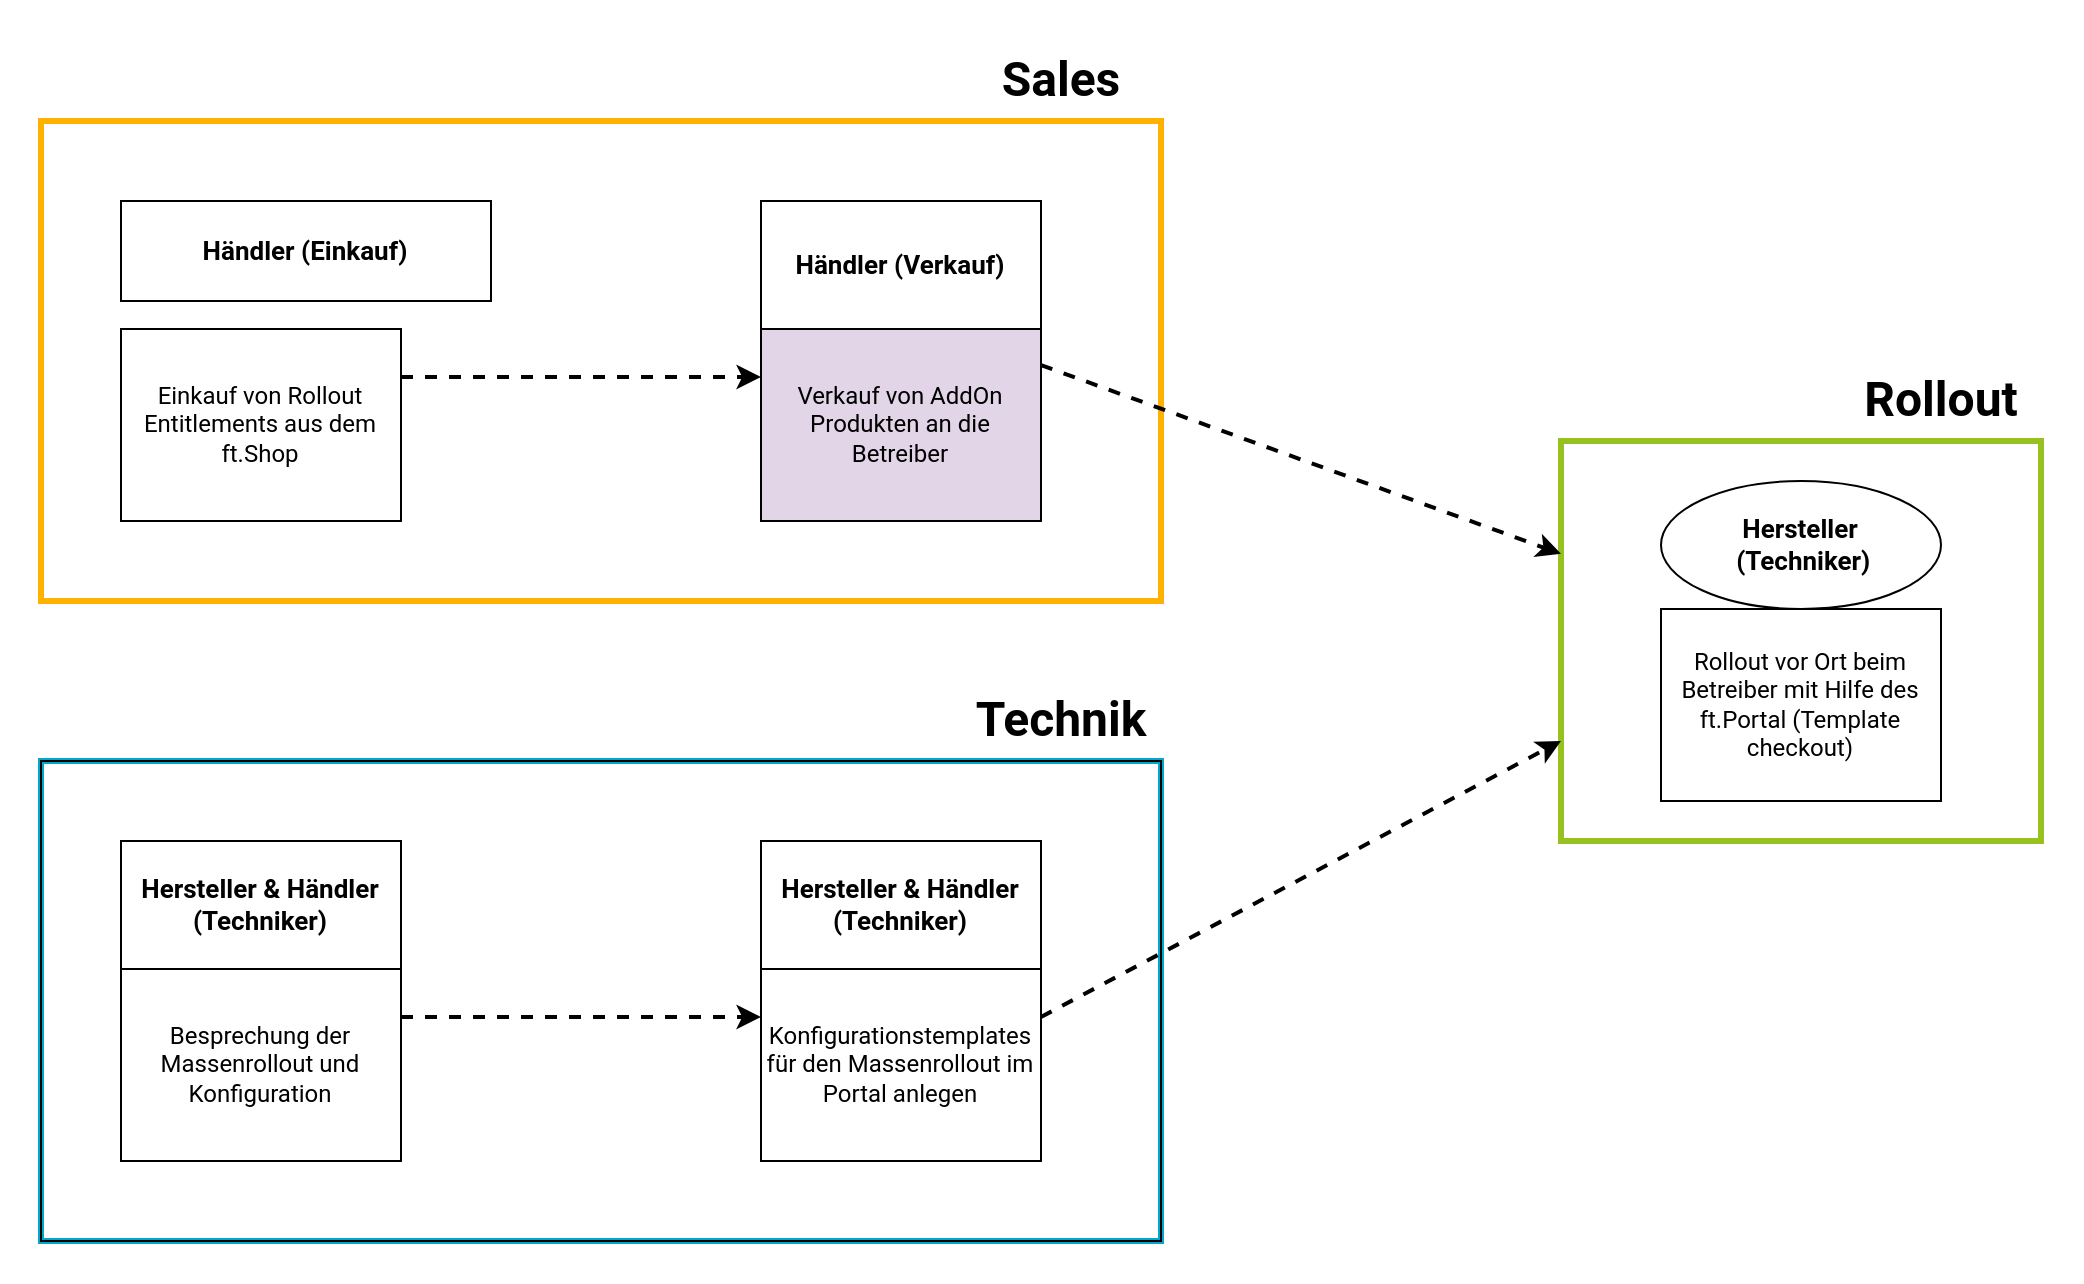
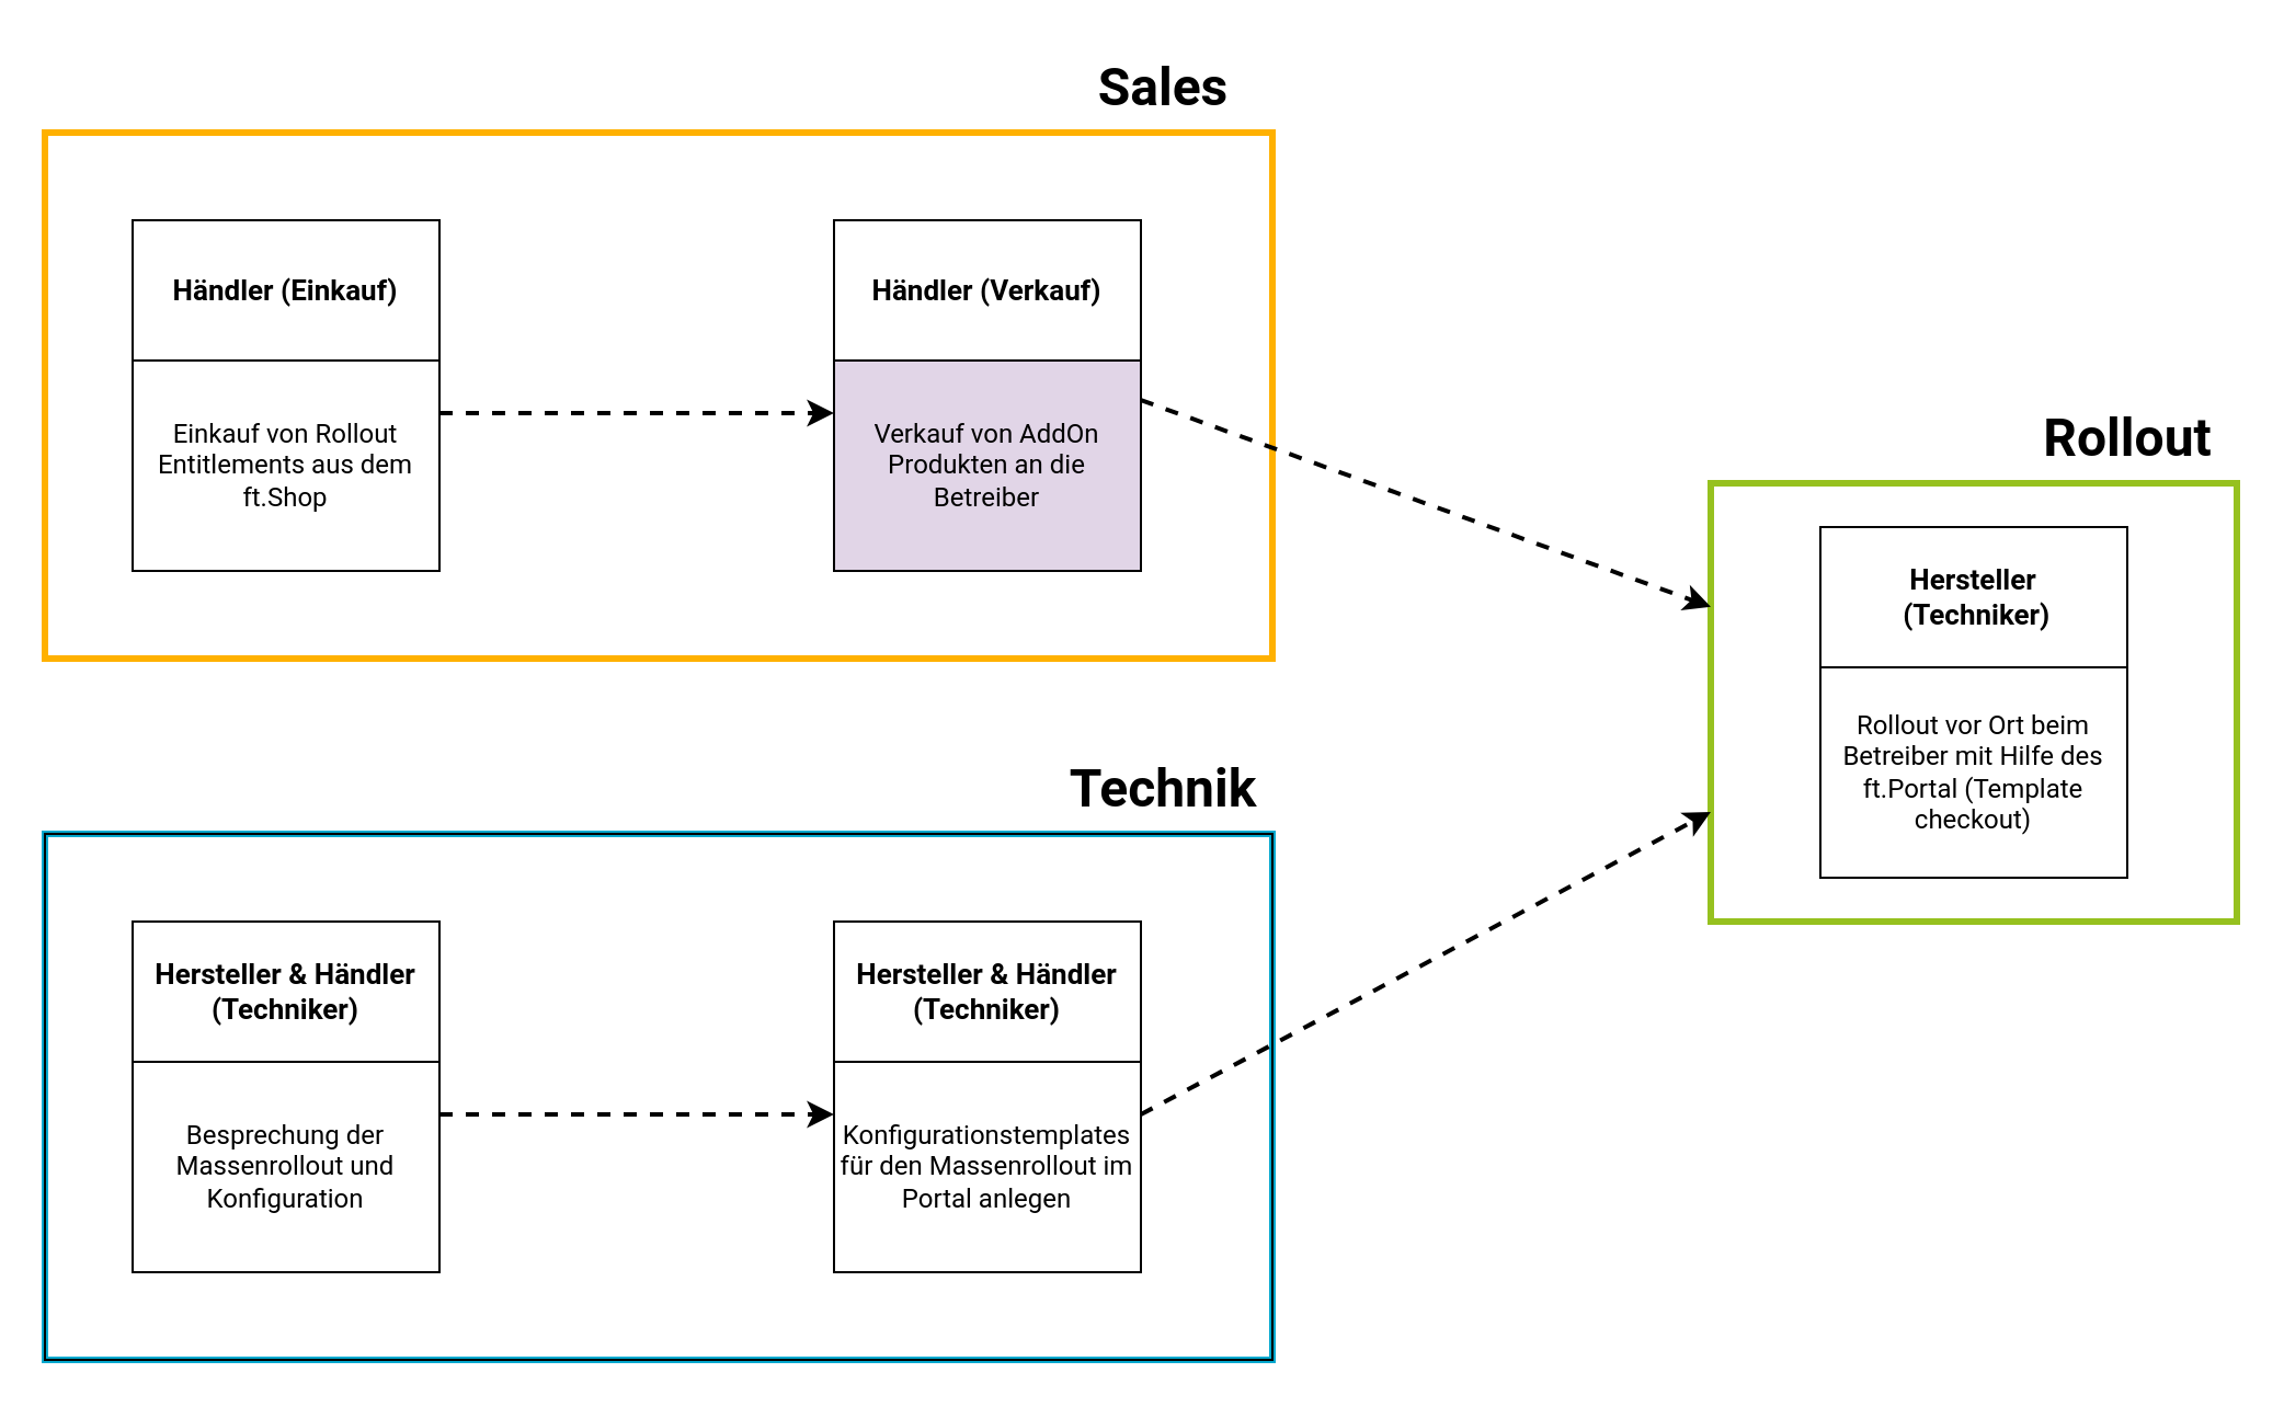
- <mxCell id="25" value="&lt;font face=&quot;Roboto&quot; data-font-src=&quot;https://fonts.googleapis.com/css?family=Roboto&quot; size=&quot;1&quot;&gt;&lt;b style=&quot;font-size: 13px&quot;&gt;Händler (Einkauf)&lt;/b&gt;&lt;/font&gt;" style="rounded=0;whiteSpace=wrap;html=1;" vertex="1" parent="1"><mxGeometry x="60" y="100" width="185" height="50" as="geometry" /></mxCell>
+ <mxCell id="25" value="&lt;font face=&quot;Roboto&quot; data-font-src=&quot;https://fonts.googleapis.com/css?family=Roboto&quot; size=&quot;1&quot;&gt;&lt;b style=&quot;font-size: 13px&quot;&gt;Händler (Einkauf)&lt;/b&gt;&lt;/font&gt;" style="rounded=0;whiteSpace=wrap;html=1;" vertex="1" parent="1"><mxGeometry x="60" y="100" width="140" height="64" as="geometry" /></mxCell>
- <mxCell id="16" value="&lt;b style=&quot;font-family: &amp;#34;roboto&amp;#34; ; font-size: 13px&quot;&gt;Hersteller&lt;br&gt;&amp;nbsp;(Techniker)&lt;/b&gt;" style="ellipse;whiteSpace=wrap;html=1;" vertex="1" parent="1"><mxGeometry x="830" y="240" width="140" height="64" as="geometry" /></mxCell>
+ <mxCell id="16" value="&lt;b style=&quot;font-family: &amp;#34;roboto&amp;#34; ; font-size: 13px&quot;&gt;Hersteller&lt;br&gt;&amp;nbsp;(Techniker)&lt;/b&gt;" style="rounded=0;whiteSpace=wrap;html=1;" vertex="1" parent="1"><mxGeometry x="830" y="240" width="140" height="64" as="geometry" /></mxCell>
